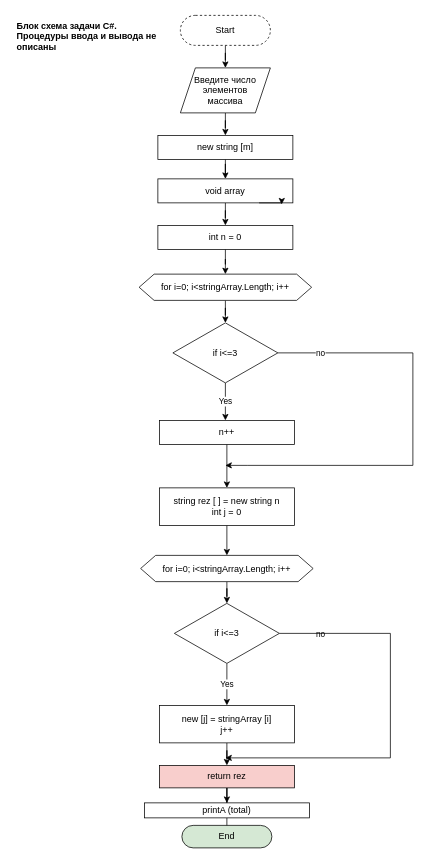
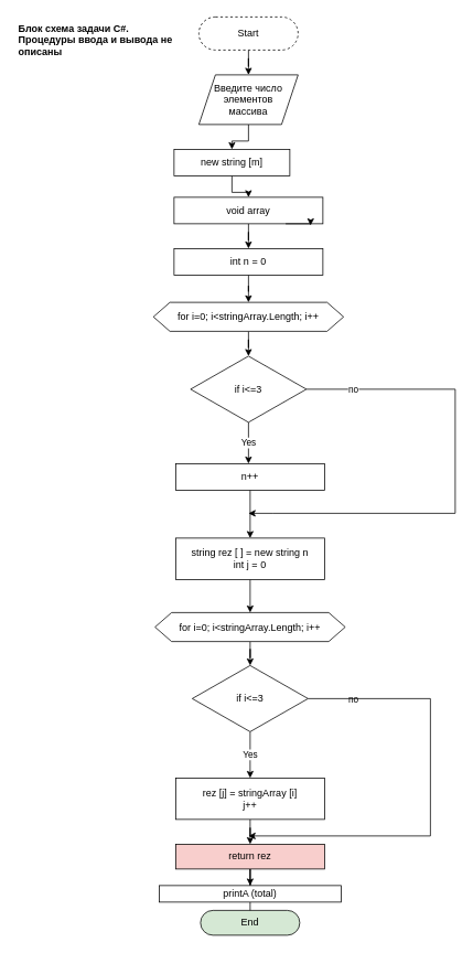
- <mxCell id="18" value="new string [m]" style="rounded=0;whiteSpace=wrap;html=1;" vertex="1" parent="1"><mxGeometry x="210" y="180" width="180" height="32" as="geometry" /></mxCell>
+ <mxCell id="18" value="new string [m]" style="rounded=0;whiteSpace=wrap;html=1;" vertex="1" parent="1"><mxGeometry x="210" y="180" width="140" height="32" as="geometry" /></mxCell>
- <mxCell id="34" value="&lt;div&gt;new [j] = stringArray [i]&lt;/div&gt;&lt;div&gt;j++&lt;/div&gt;" style="rounded=0;whiteSpace=wrap;html=1;" vertex="1" parent="1"><mxGeometry x="212" y="940" width="180" height="50" as="geometry" /></mxCell>
+ <mxCell id="34" value="&lt;div&gt;rez [j] = stringArray [i]&lt;/div&gt;&lt;div&gt;j++&lt;/div&gt;" style="rounded=0;whiteSpace=wrap;html=1;" vertex="1" parent="1"><mxGeometry x="212" y="940" width="180" height="50" as="geometry" /></mxCell>
